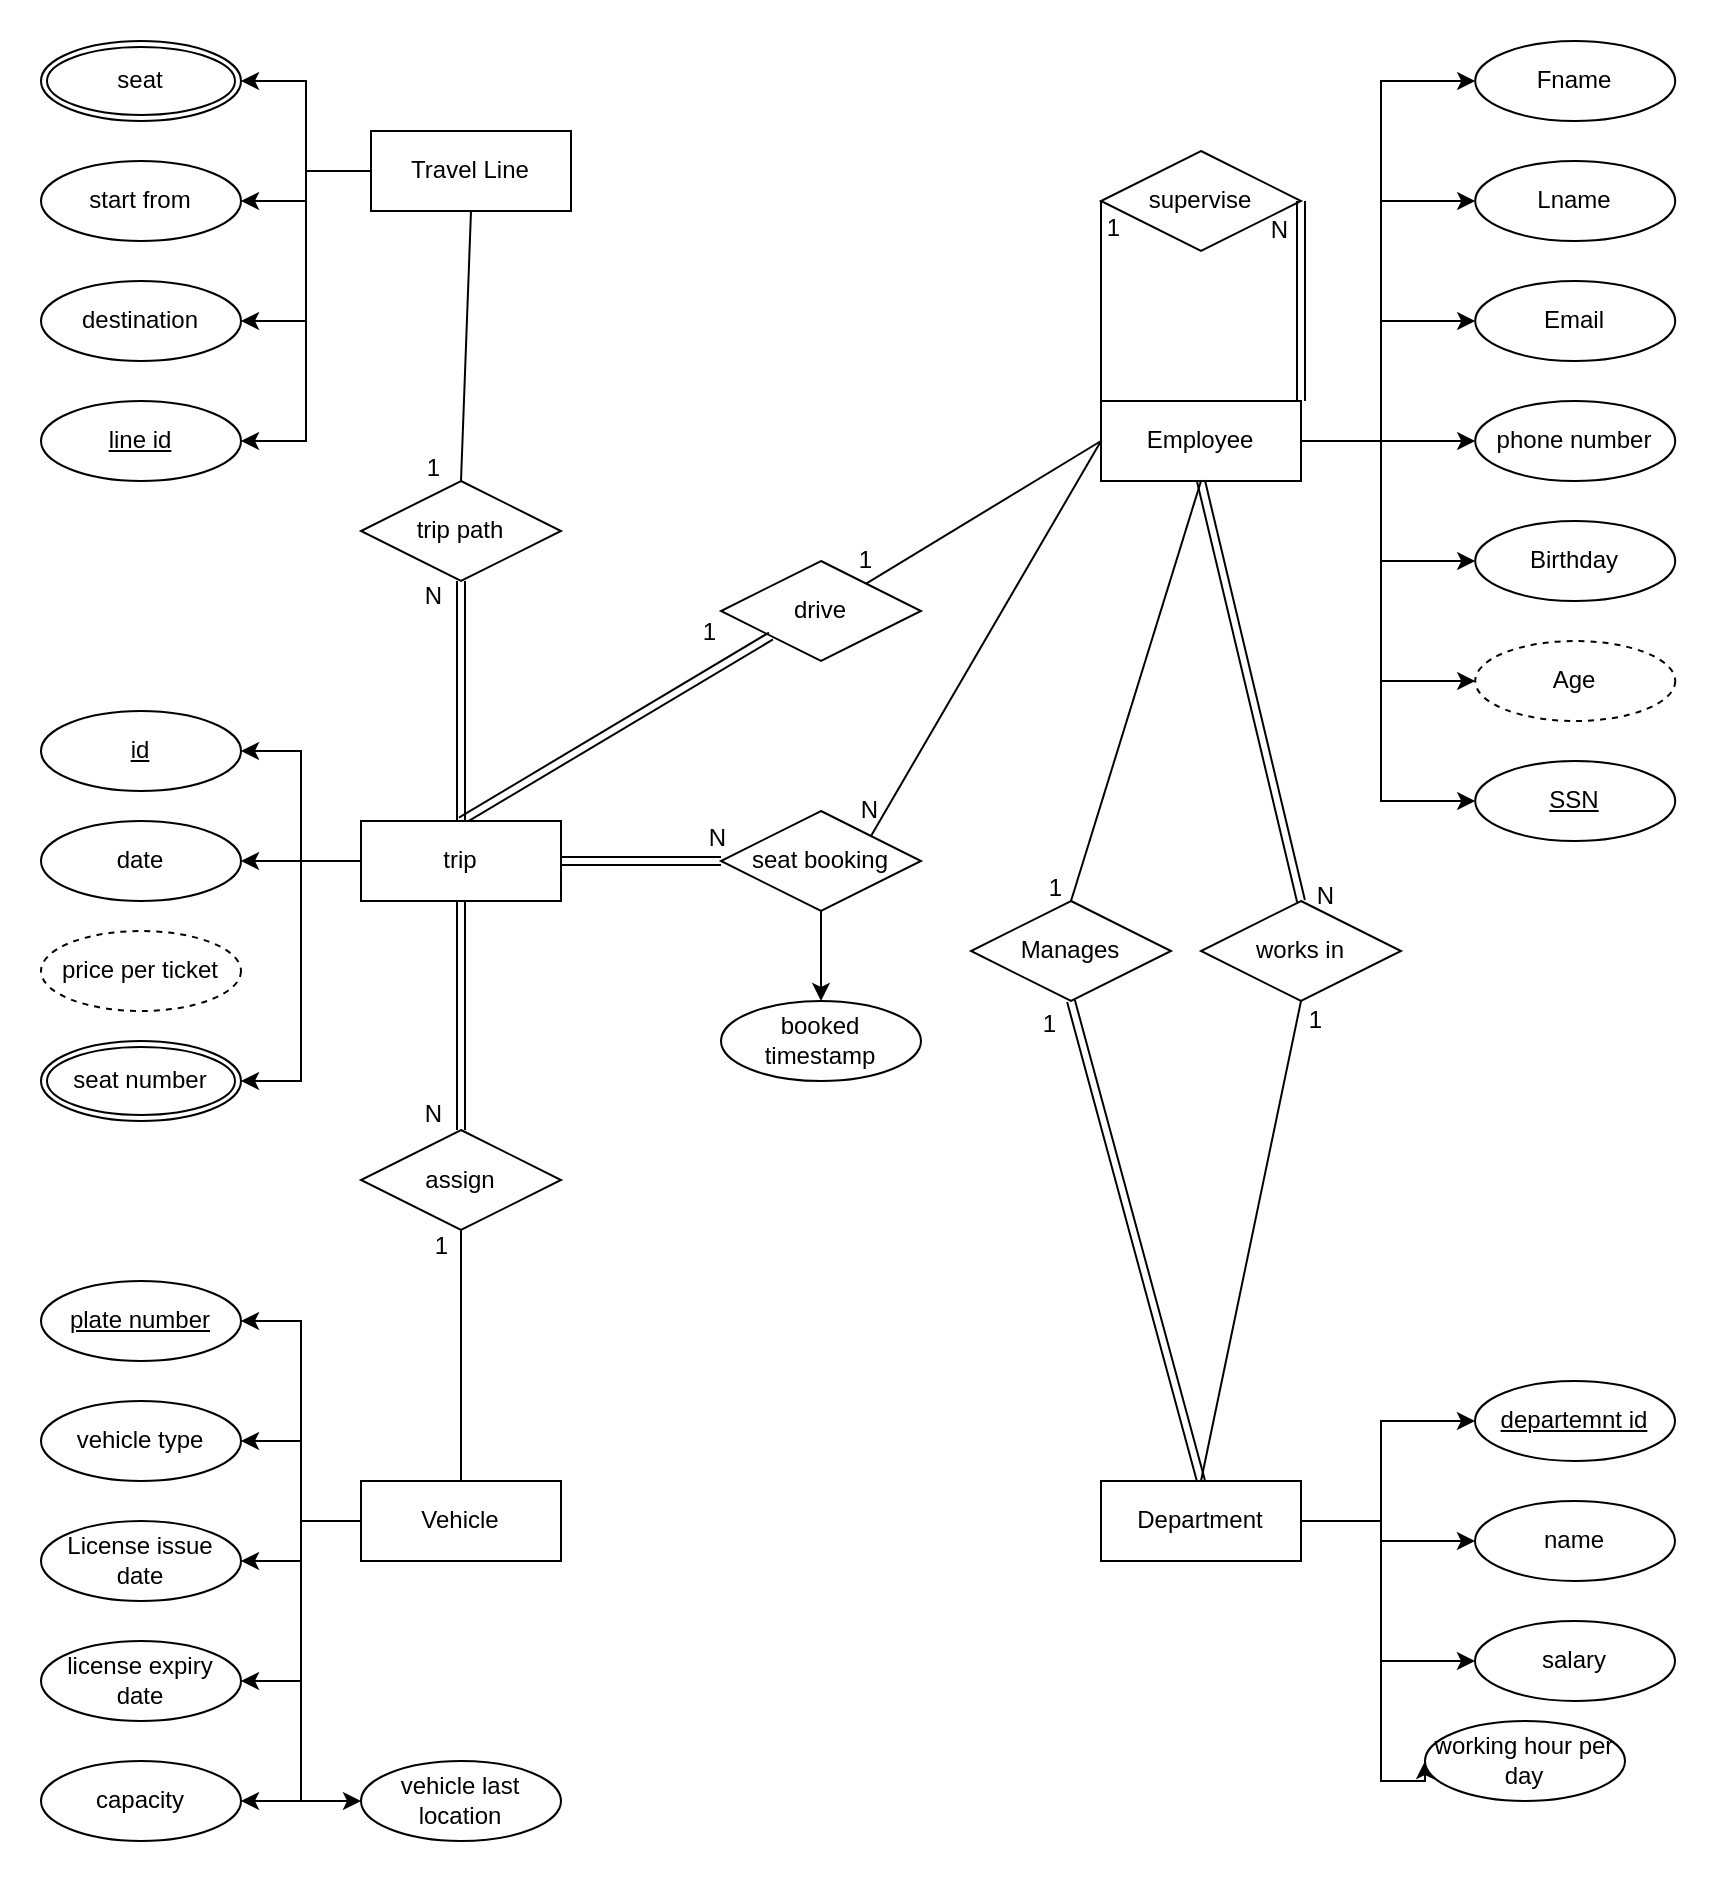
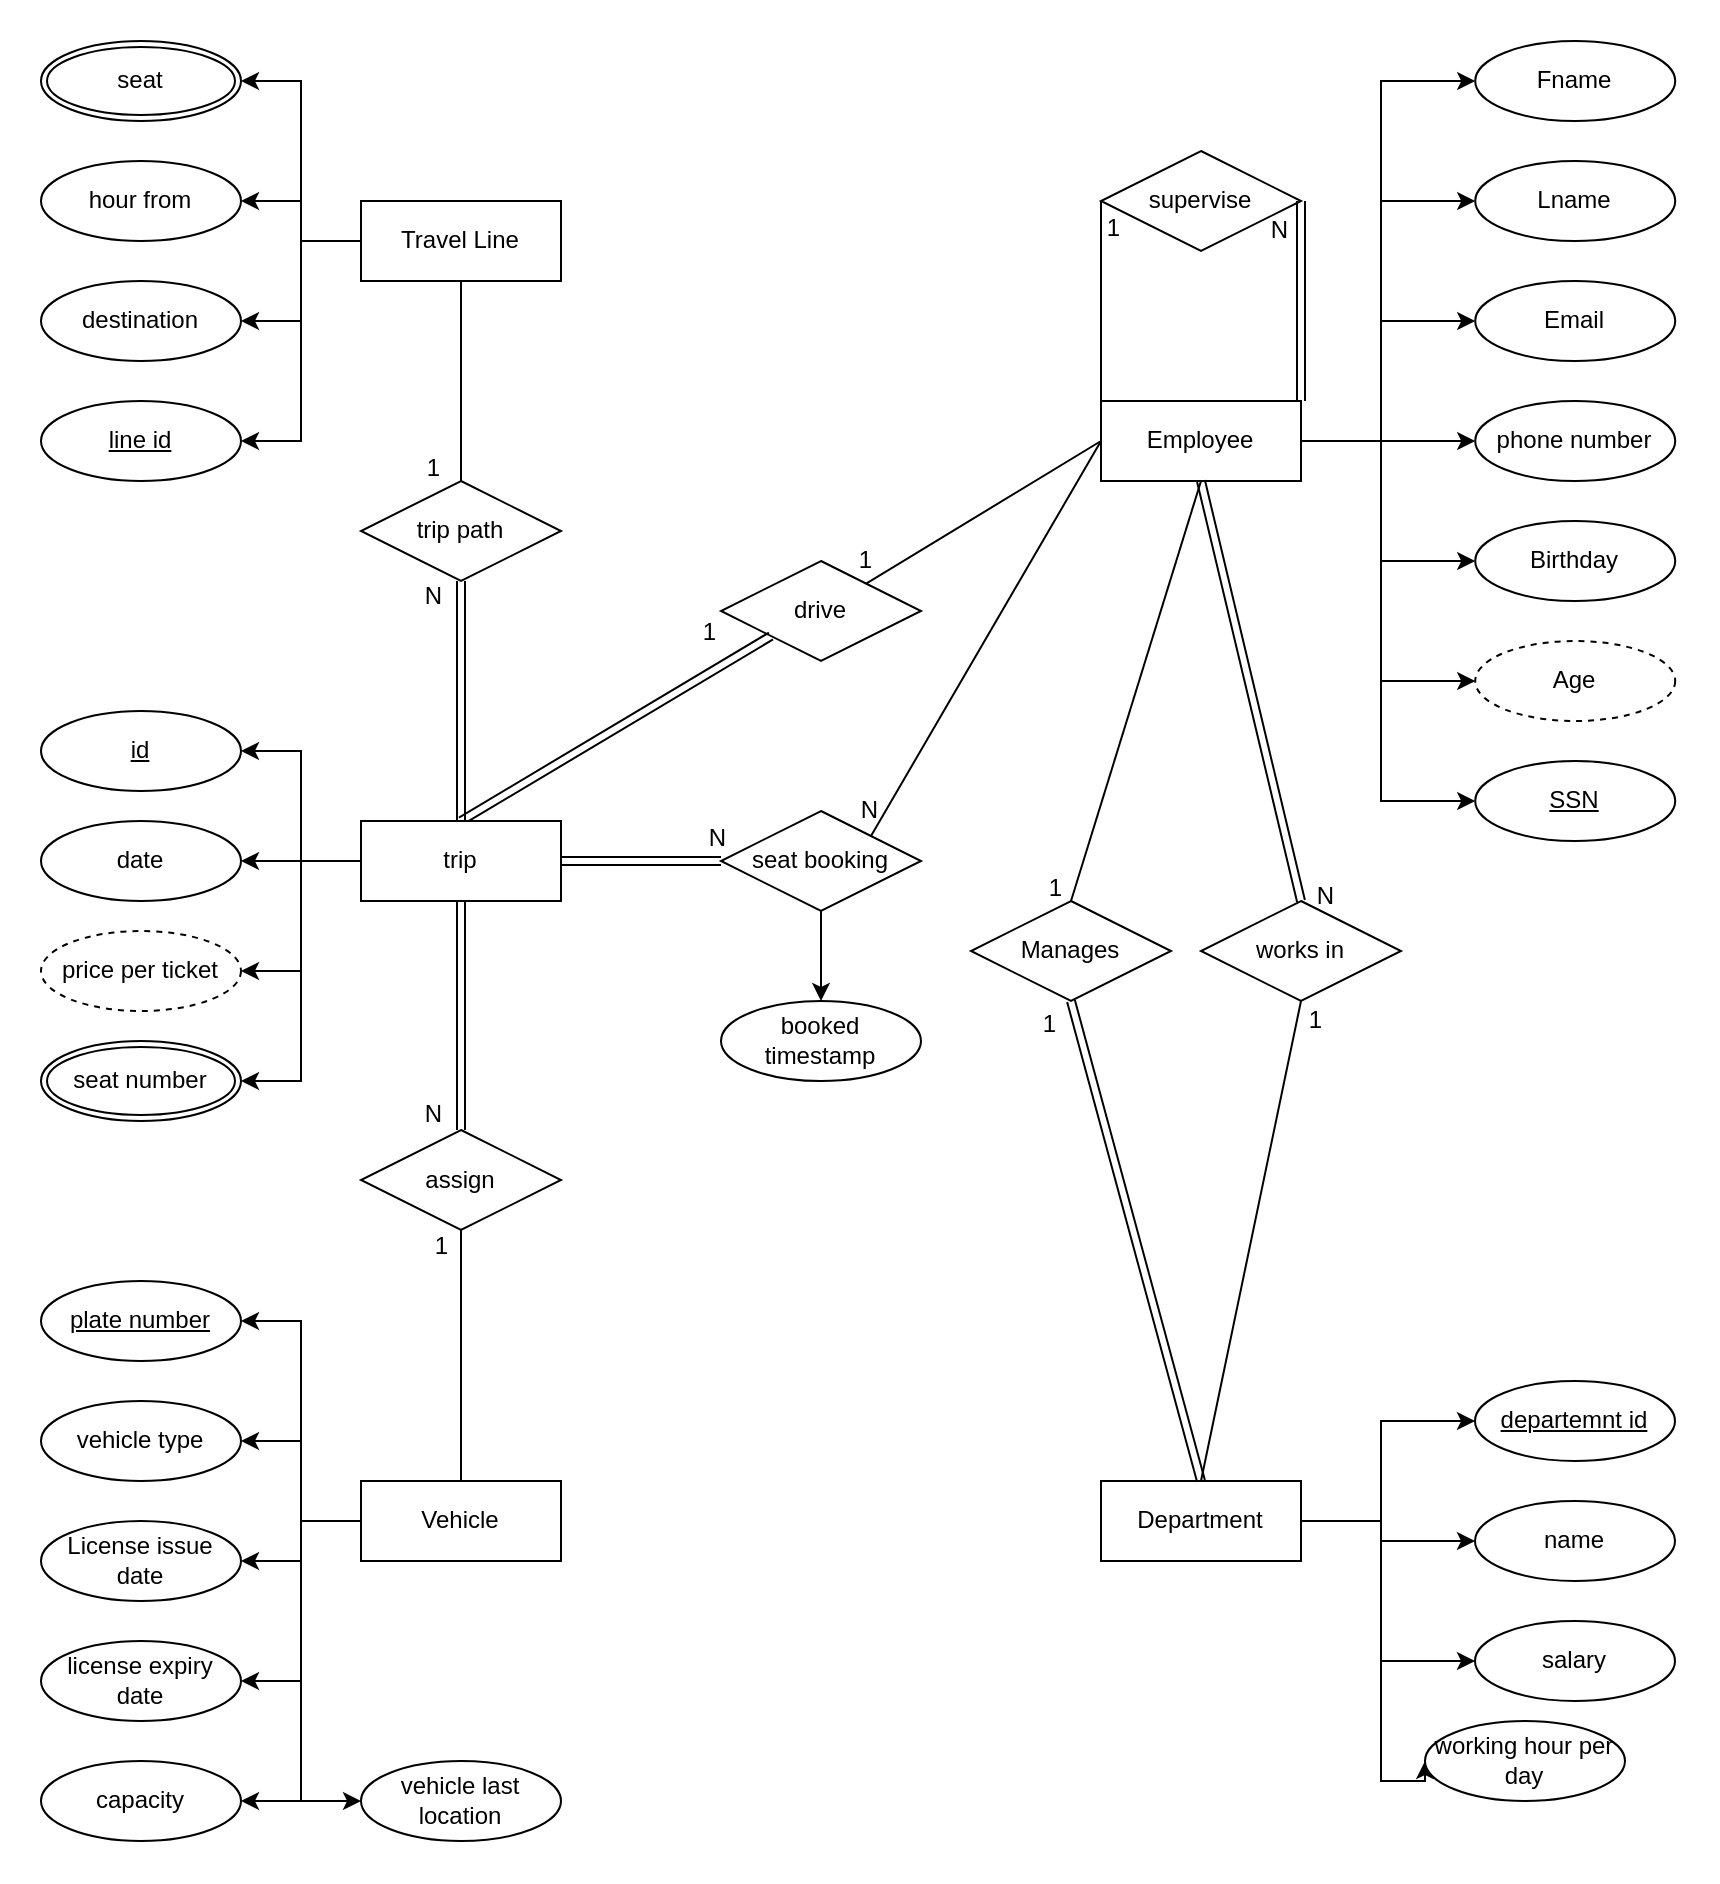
- <mxCell id="28" value="Travel Line" style="whiteSpace=wrap;html=1;align=center;" parent="1" vertex="1"><mxGeometry x="185" y="65" width="100" height="40" as="geometry" /></mxCell>
+ <mxCell id="28" value="Travel Line" style="whiteSpace=wrap;html=1;align=center;" parent="1" vertex="1"><mxGeometry x="180" y="100" width="100" height="40" as="geometry" /></mxCell>
- <mxCell id="30" value="start from" style="ellipse;whiteSpace=wrap;html=1;align=center;" parent="1" vertex="1"><mxGeometry x="20" y="80" width="100" height="40" as="geometry" /></mxCell>
+ <mxCell id="30" value="hour from" style="ellipse;whiteSpace=wrap;html=1;align=center;" parent="1" vertex="1"><mxGeometry x="20" y="80" width="100" height="40" as="geometry" /></mxCell>
+ <mxCell id="66" style="edgeStyle=orthogonalEdgeStyle;rounded=0;orthogonalLoop=1;jettySize=auto;html=1;entryX=1;entryY=0.5;entryDx=0;entryDy=0;exitX=0;exitY=0.5;exitDx=0;exitDy=0;" parent="1" source="75" target="69" edge="1"><mxGeometry relative="1" as="geometry" /></mxCell>
